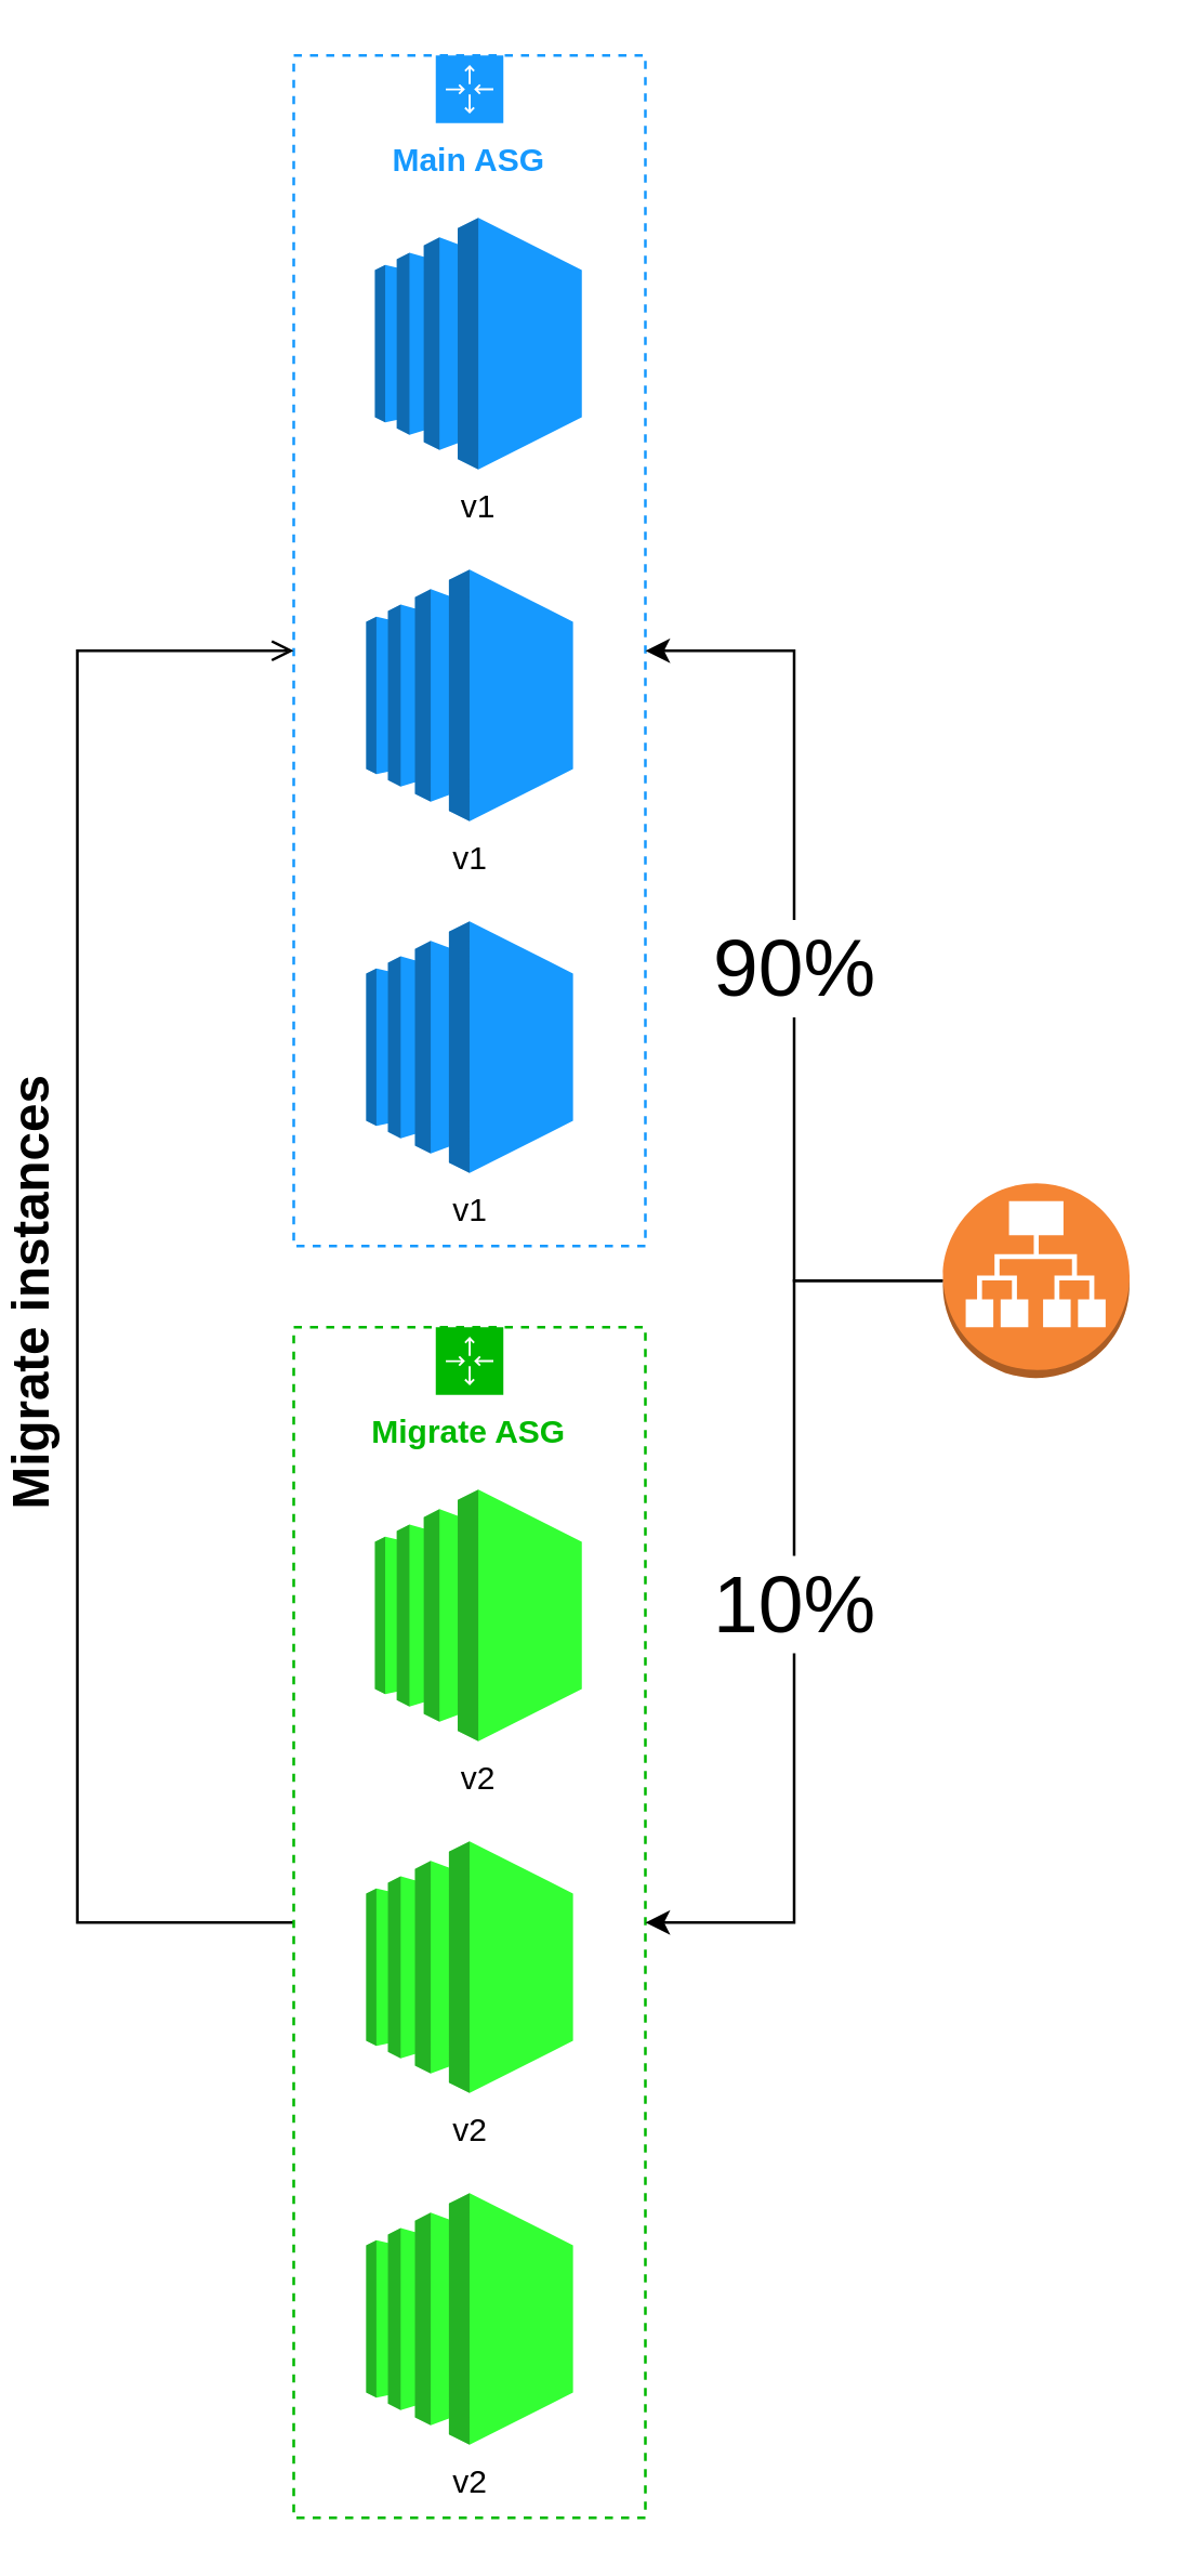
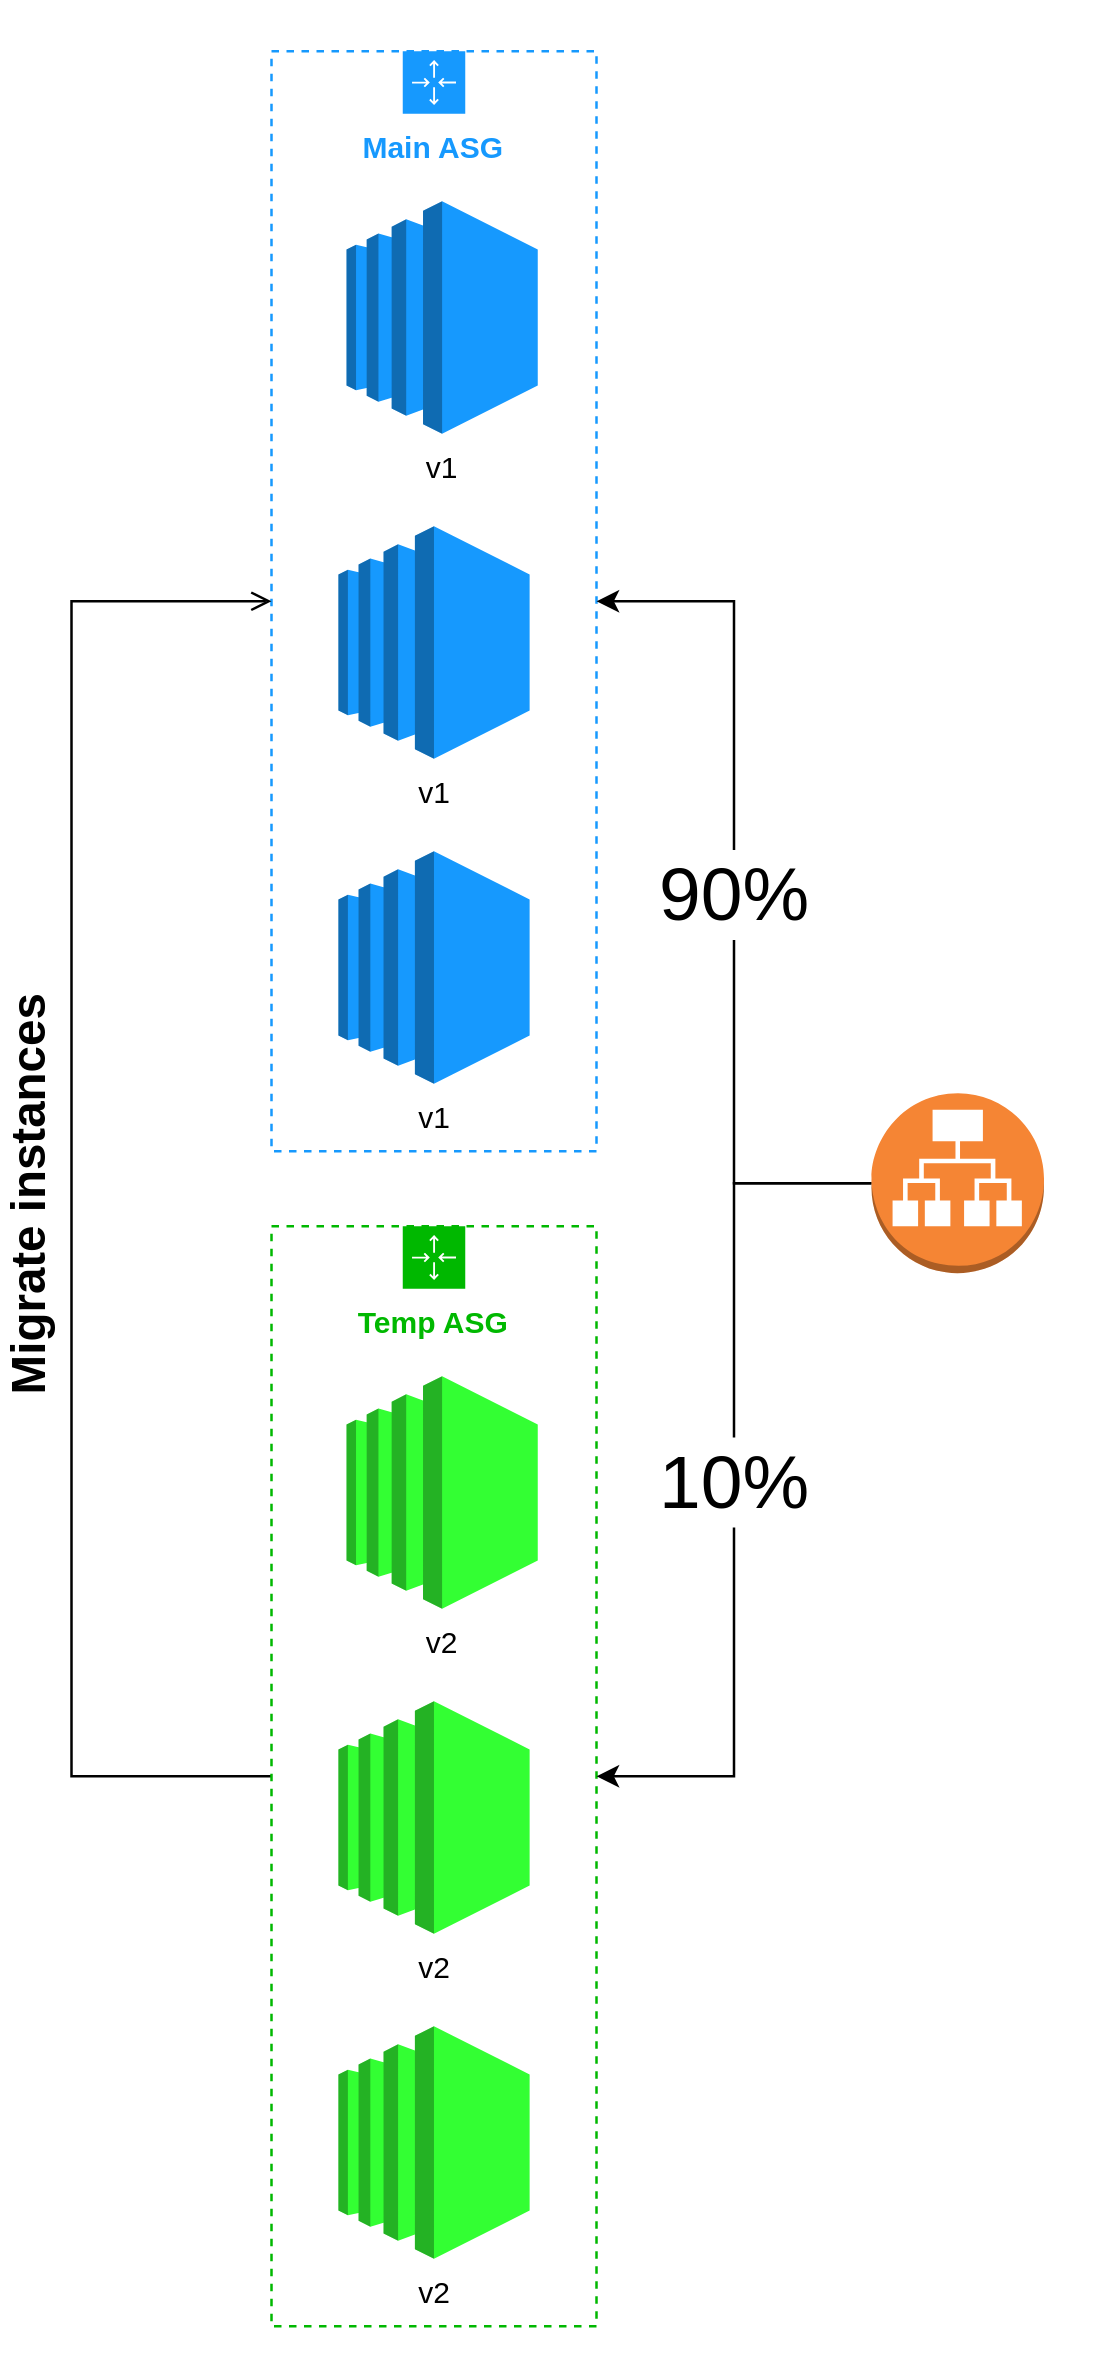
- <mxCell id="8" value="Migrate ASG" style="points=[[0,0],[0.25,0],[0.5,0],[0.75,0],[1,0],[1,0.25],[1,0.5],[1,0.75],[1,1],[0.75,1],[0.5,1],[0.25,1],[0,1],[0,0.75],[0,0.5],[0,0.25]];outlineConnect=0;gradientColor=none;html=1;whiteSpace=wrap;fontSize=12;fontStyle=1;container=1;pointerEvents=0;collapsible=0;recursiveResize=0;shape=mxgraph.aws4.groupCenter;grIcon=mxgraph.aws4.group_auto_scaling_group;grStroke=1;strokeColor=#00b800;fillColor=none;verticalAlign=top;align=center;fontColor=#00b800;dashed=1;spacingTop=25;" vertex="1" parent="1"><mxGeometry x="100" y="490" width="130" height="440" as="geometry" /></mxCell>
+ <mxCell id="8" value="Temp ASG" style="points=[[0,0],[0.25,0],[0.5,0],[0.75,0],[1,0],[1,0.25],[1,0.5],[1,0.75],[1,1],[0.75,1],[0.5,1],[0.25,1],[0,1],[0,0.75],[0,0.5],[0,0.25]];outlineConnect=0;gradientColor=none;html=1;whiteSpace=wrap;fontSize=12;fontStyle=1;container=1;pointerEvents=0;collapsible=0;recursiveResize=0;shape=mxgraph.aws4.groupCenter;grIcon=mxgraph.aws4.group_auto_scaling_group;grStroke=1;strokeColor=#00b800;fillColor=none;verticalAlign=top;align=center;fontColor=#00b800;dashed=1;spacingTop=25;" vertex="1" parent="1"><mxGeometry x="100" y="490" width="130" height="440" as="geometry" /></mxCell>
